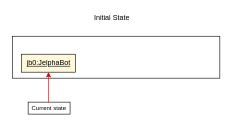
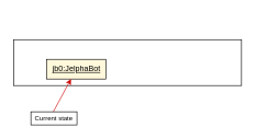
- <mxCell id="3" value="Initial State" style="text;html=1;strokeColor=none;fillColor=none;align=center;verticalAlign=middle;whiteSpace=wrap;rounded=0;" vertex="1" parent="1"><mxGeometry x="146" y="20" width="80" height="20" as="geometry" /></mxCell>
- <mxCell id="4" value="&lt;u&gt;jb0:JelphaBot&lt;/u&gt;" style="html=1;fillColor=#FFF8DB;strokeColor=#000000;" vertex="1" parent="1"><mxGeometry x="35" y="90" width="90" height="30" as="geometry" /></mxCell>
+ <mxCell id="4" value="&lt;u&gt;jb0:JelphaBot&lt;/u&gt;" style="html=1;fillColor=#FFF8DB;strokeColor=#000000;" vertex="1" parent="1"><mxGeometry x="70" y="90" width="90" height="30" as="geometry" /></mxCell>
